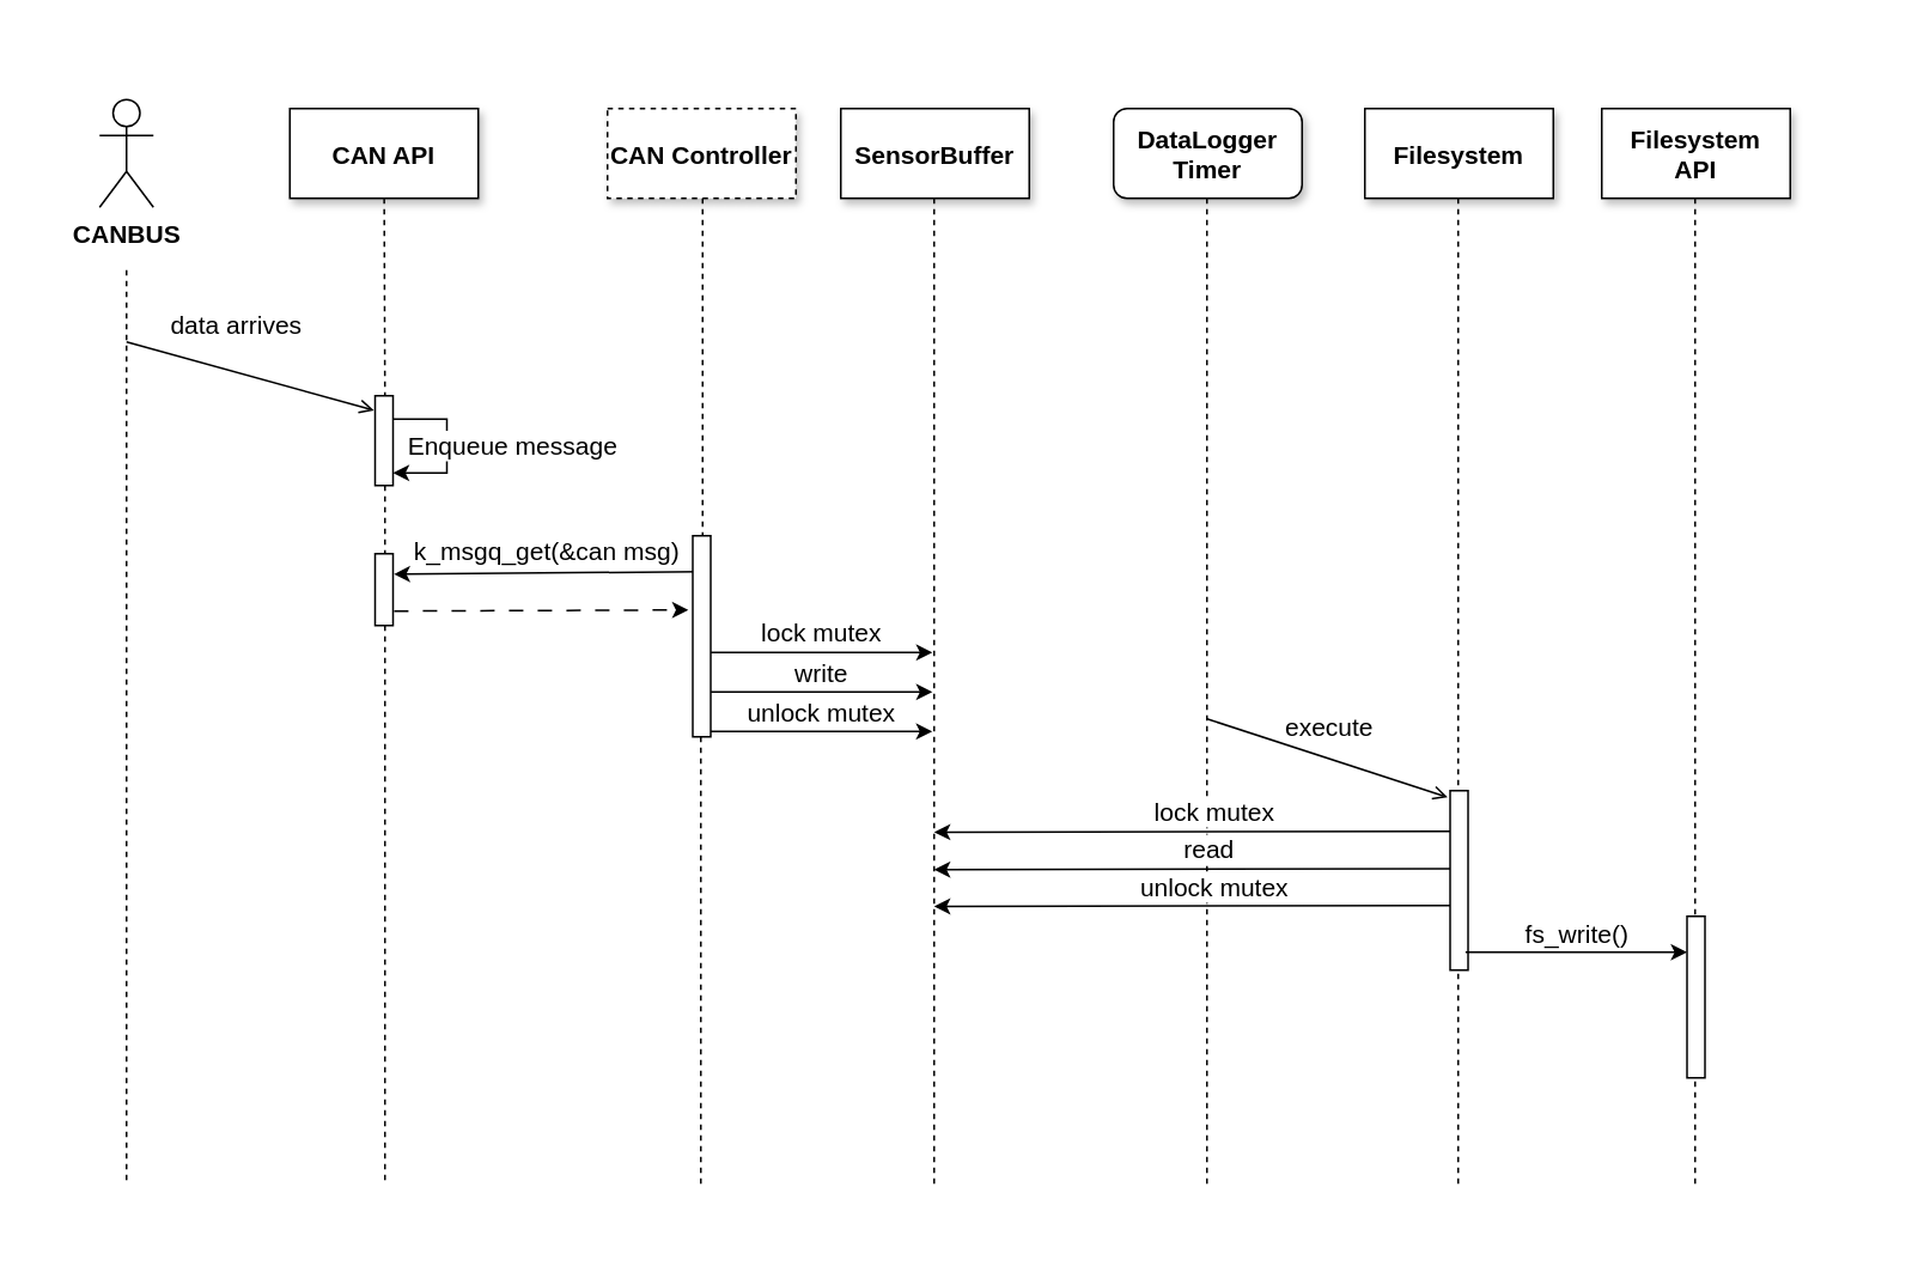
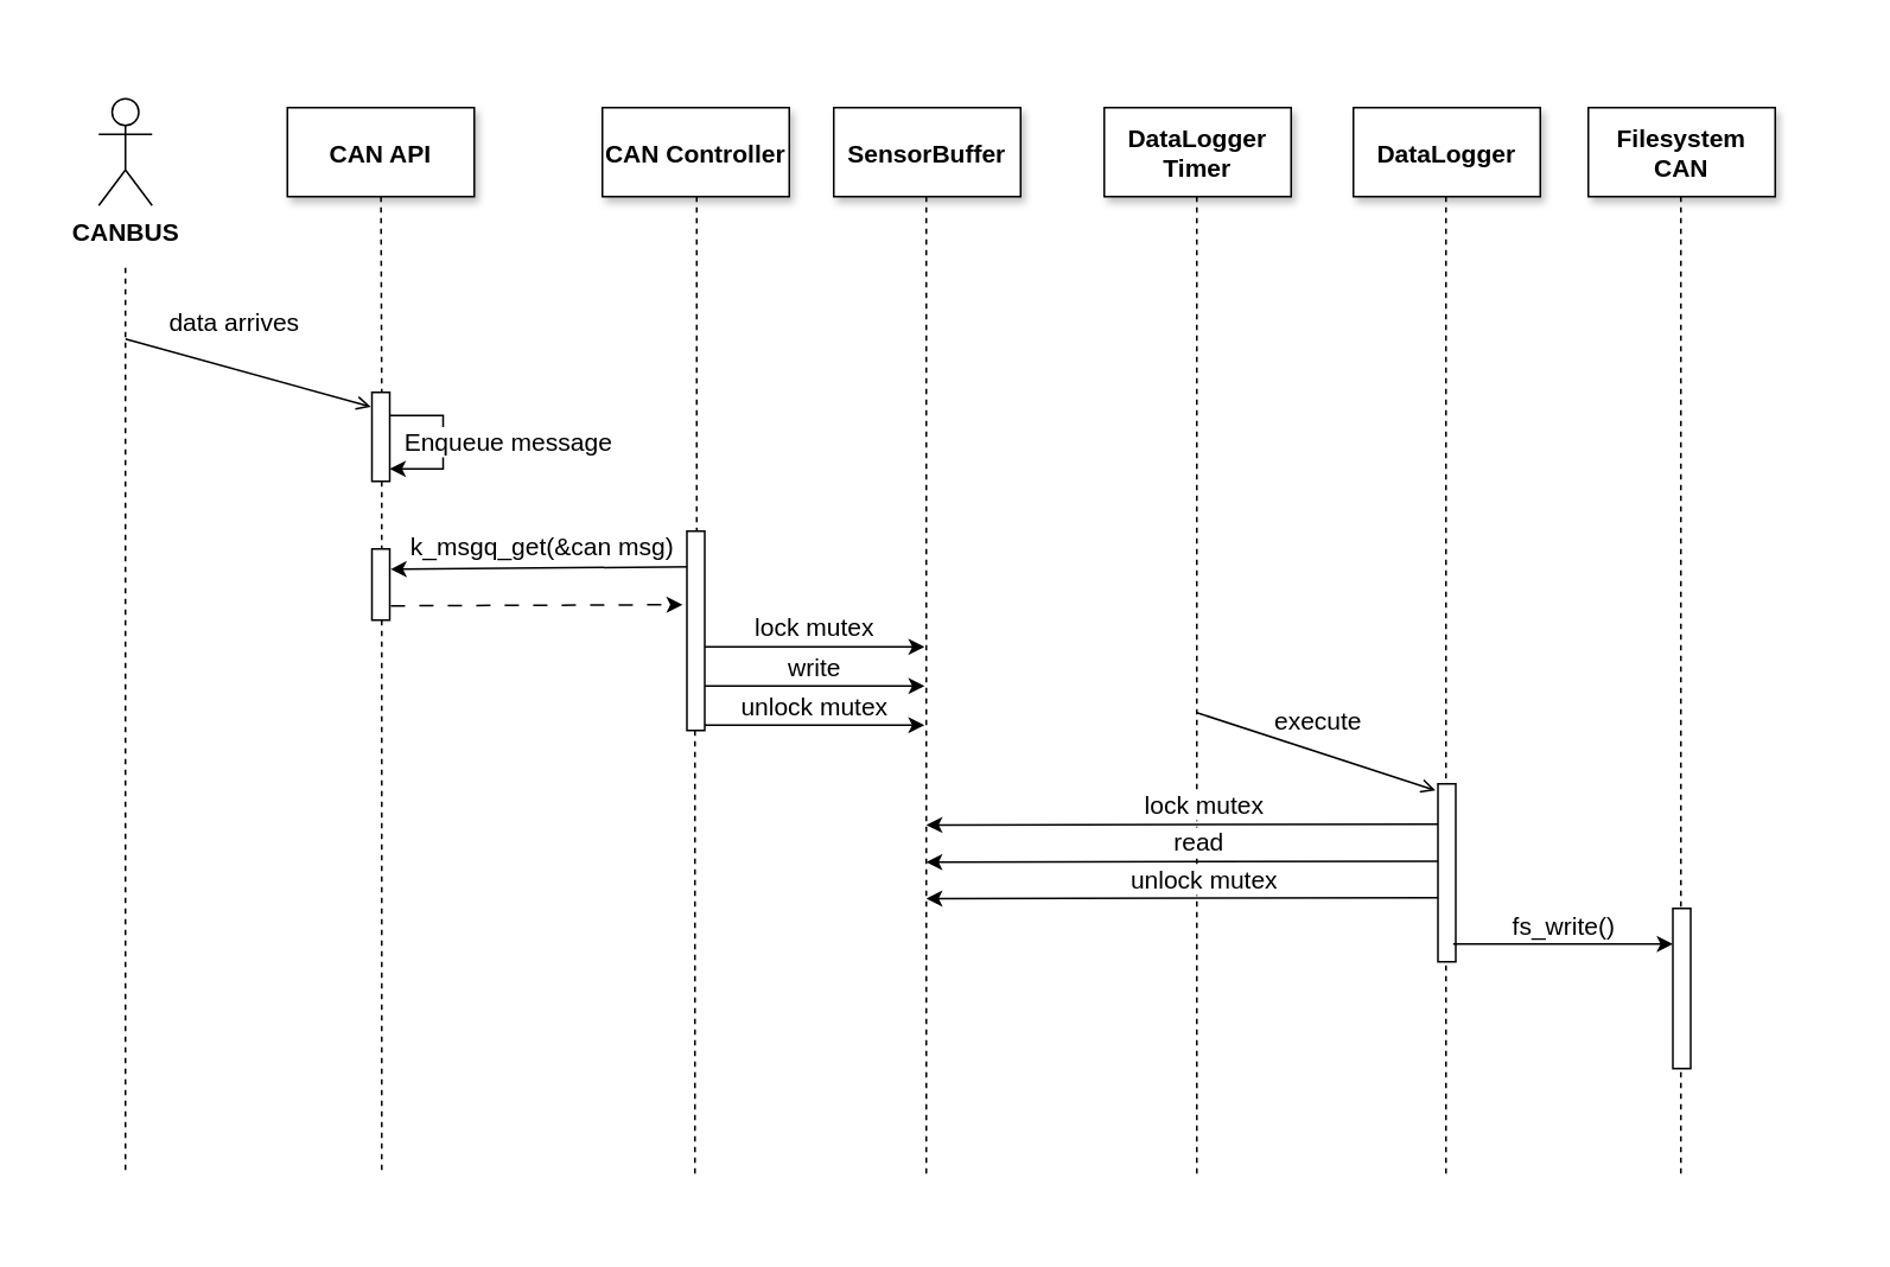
- <mxCell id="43" value="Filesystem &#10;API" style="shadow=1;fontFamily=Helvetica;fontSize=14;fontStyle=1" vertex="1" parent="1"><mxGeometry x="892" y="60" width="105" height="50" as="geometry" /></mxCell>
+ <mxCell id="43" value="Filesystem &#10;CAN" style="shadow=1;fontFamily=Helvetica;fontSize=14;fontStyle=1" vertex="1" parent="1"><mxGeometry x="892" y="60" width="105" height="50" as="geometry" /></mxCell>
- <mxCell id="4" value="CAN Controller" style="shadow=1;fontFamily=Helvetica;fontSize=14;fontStyle=1;dashed=1;" parent="1" vertex="1"><mxGeometry x="338" y="60" width="105" height="50" as="geometry" /></mxCell>
+ <mxCell id="4" value="CAN Controller" style="shadow=1;fontFamily=Helvetica;fontSize=14;fontStyle=1" parent="1" vertex="1"><mxGeometry x="338" y="60" width="105" height="50" as="geometry" /></mxCell>
- <mxCell id="28" value="DataLogger&#10;Timer" style="shadow=1;fontFamily=Helvetica;fontSize=14;fontStyle=1;rounded=1;" vertex="1" parent="1"><mxGeometry x="620" y="60" width="105" height="50" as="geometry" /></mxCell>
+ <mxCell id="28" value="DataLogger&#10;Timer" style="shadow=1;fontFamily=Helvetica;fontSize=14;fontStyle=1" vertex="1" parent="1"><mxGeometry x="620" y="60" width="105" height="50" as="geometry" /></mxCell>
- <mxCell id="26" value="Filesystem" style="shadow=1;fontFamily=Helvetica;fontSize=14;fontStyle=1" vertex="1" parent="1"><mxGeometry x="760" y="60" width="105" height="50" as="geometry" /></mxCell>
+ <mxCell id="26" value="DataLogger" style="shadow=1;fontFamily=Helvetica;fontSize=14;fontStyle=1" vertex="1" parent="1"><mxGeometry x="760" y="60" width="105" height="50" as="geometry" /></mxCell>
